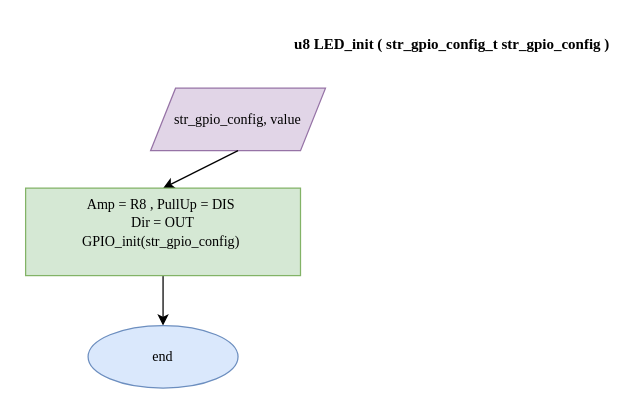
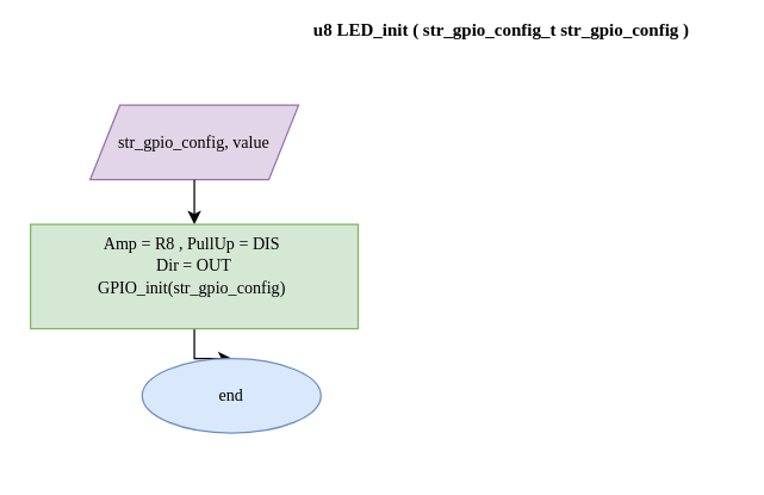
- <mxCell id="4" value="&lt;font face=&quot;calibri&quot;&gt;&lt;b&gt;u8 LED_init ( str_gpio_config_t str_gpio_config )&lt;/b&gt;&lt;/font&gt;" style="text;html=1;align=center;verticalAlign=middle;resizable=0;points=[];autosize=1;strokeColor=none;fillColor=none;" parent="1" vertex="1"><mxGeometry x="231" y="20" width="260" height="30" as="geometry" /></mxCell>
+ <mxCell id="4" value="&lt;font face=&quot;calibri&quot;&gt;&lt;b&gt;u8 LED_init ( str_gpio_config_t str_gpio_config )&lt;/b&gt;&lt;/font&gt;" style="text;html=1;align=center;verticalAlign=middle;resizable=0;points=[];autosize=1;strokeColor=none;fillColor=none;" parent="1" vertex="1"><mxGeometry x="206" y="5" width="260" height="30" as="geometry" /></mxCell>
- <mxCell id="2" value="&lt;font face=&quot;calibri&quot; style=&quot;font-size: 11.29px;&quot;&gt;str_gpio_config, value&lt;/font&gt;" style="shape=parallelogram;perimeter=parallelogramPerimeter;whiteSpace=wrap;html=1;fixedSize=1;fillColor=#e1d5e7;strokeColor=#9673a6;" parent="1" vertex="1"><mxGeometry x="120" y="70" width="140" height="50" as="geometry" /></mxCell>
+ <mxCell id="2" value="&lt;font face=&quot;calibri&quot; style=&quot;font-size: 11.29px;&quot;&gt;str_gpio_config, value&lt;/font&gt;" style="shape=parallelogram;perimeter=parallelogramPerimeter;whiteSpace=wrap;html=1;fixedSize=1;fillColor=#e1d5e7;strokeColor=#9673a6;" parent="1" vertex="1"><mxGeometry x="60" y="70" width="140" height="50" as="geometry" /></mxCell>
- <mxCell id="7" value="&lt;font style=&quot;font-size: 11.29px;&quot; face=&quot;calibri&quot;&gt;end&lt;/font&gt;" style="ellipse;whiteSpace=wrap;html=1;fillColor=#dae8fc;strokeColor=#6c8ebf;" parent="1" vertex="1"><mxGeometry x="70" y="260" width="120" height="50" as="geometry" /></mxCell>
+ <mxCell id="7" value="&lt;font style=&quot;font-size: 11.29px;&quot; face=&quot;calibri&quot;&gt;end&lt;/font&gt;" style="ellipse;whiteSpace=wrap;html=1;fillColor=#dae8fc;strokeColor=#6c8ebf;" parent="1" vertex="1"><mxGeometry x="95" y="240" width="120" height="50" as="geometry" /></mxCell>
